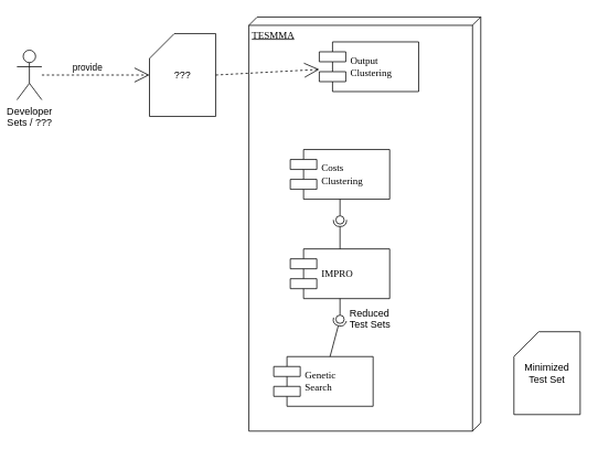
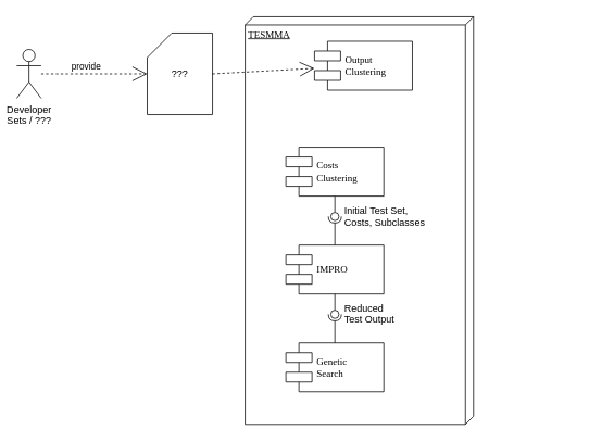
+ <mxCell id="20" value="&lt;div&gt;Initial Test Set,&lt;/div&gt;&lt;div&gt;Costs, Subclasses&lt;br&gt;&lt;/div&gt;" style="text;whiteSpace=wrap;html=1;" parent="1" vertex="1"><mxGeometry x="420" y="245" width="110" height="50" as="geometry" /></mxCell>
- <mxCell id="14" value="&lt;div&gt;Reduced&lt;/div&gt;&lt;div&gt;Test Sets&lt;br&gt;&lt;/div&gt;" style="text;whiteSpace=wrap;html=1;" parent="1" vertex="1"><mxGeometry x="420" y="364" width="90" height="50" as="geometry" /></mxCell>
+ <mxCell id="14" value="&lt;div&gt;Reduced&lt;/div&gt;&lt;div&gt;Test Output&lt;br&gt;&lt;/div&gt;" style="text;whiteSpace=wrap;html=1;" parent="1" vertex="1"><mxGeometry x="420" y="364" width="90" height="50" as="geometry" /></mxCell>
- <mxCell id="19" value="&lt;div&gt;Minimized&lt;/div&gt;&lt;div&gt;Test Set&lt;br&gt;&lt;/div&gt;" style="shape=card;whiteSpace=wrap;html=1;" parent="1" vertex="1"><mxGeometry x="620" y="400" width="80" height="100" as="geometry" /></mxCell>
- <mxCell id="15" value="&lt;div&gt;Genetic&lt;/div&gt;&lt;div&gt;Search&lt;br&gt;&lt;/div&gt;" style="shape=component;align=left;spacingLeft=36;rounded=0;shadow=0;comic=0;labelBackgroundColor=none;strokeWidth=1;fontFamily=Verdana;fontSize=12;html=1;" parent="1" vertex="1"><mxGeometry x="330" y="430" width="120" height="60" as="geometry" /></mxCell>
+ <mxCell id="15" value="&lt;div&gt;Genetic&lt;/div&gt;&lt;div&gt;Search&lt;br&gt;&lt;/div&gt;" style="shape=component;align=left;spacingLeft=36;rounded=0;shadow=0;comic=0;labelBackgroundColor=none;strokeWidth=1;fontFamily=Verdana;fontSize=12;html=1;" parent="1" vertex="1"><mxGeometry x="350" y="420" width="120" height="60" as="geometry" /></mxCell>
